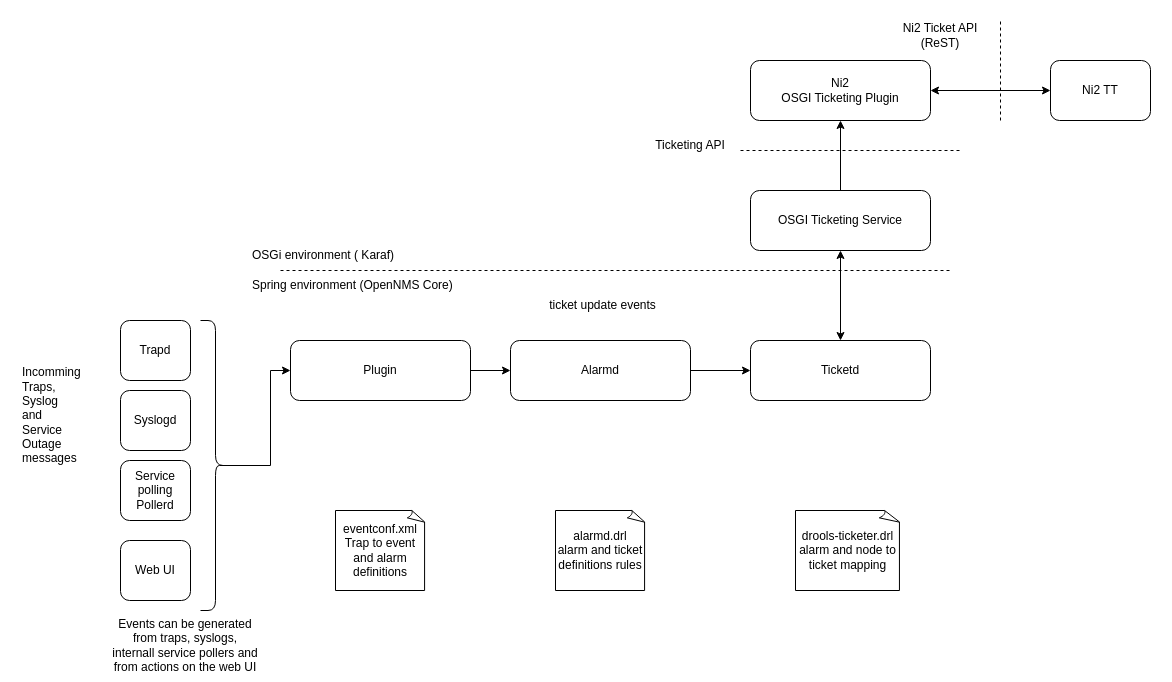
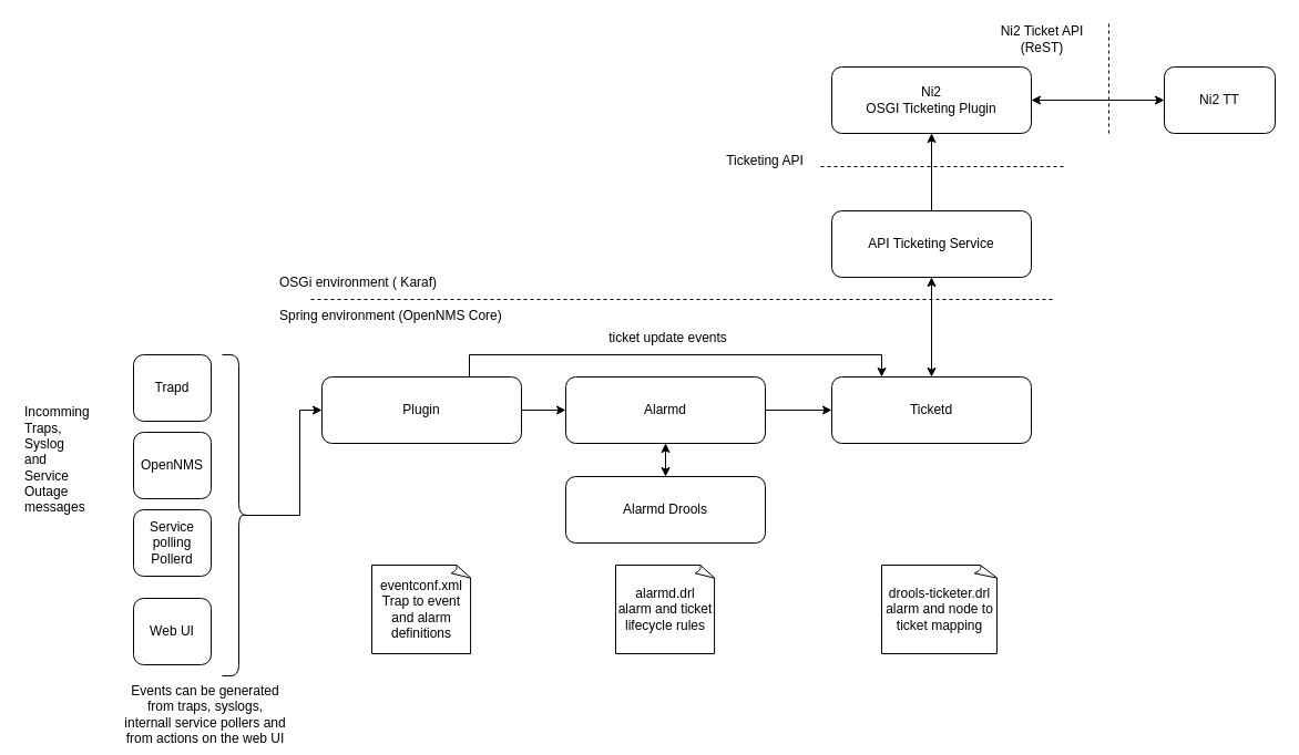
- <mxCell id="7" value="OSGI Ticketing Service" style="rounded=1;whiteSpace=wrap;html=1;" parent="1" vertex="1"><mxGeometry x="750" y="190" width="180" height="60" as="geometry" /></mxCell>
+ <mxCell id="7" value="API Ticketing Service" style="rounded=1;whiteSpace=wrap;html=1;" parent="1" vertex="1"><mxGeometry x="750" y="190" width="180" height="60" as="geometry" /></mxCell>
+ <mxCell id="19" style="edgeStyle=orthogonalEdgeStyle;rounded=0;orthogonalLoop=1;jettySize=auto;html=1;entryX=0.25;entryY=0;entryDx=0;entryDy=0;" parent="1" source="10" target="5" edge="1"><mxGeometry relative="1" as="geometry"><mxPoint x="423" y="330" as="sourcePoint" /><Array as="points"><mxPoint x="423" y="320" /><mxPoint x="795" y="320" /></Array></mxGeometry></mxCell>
+ <mxCell id="21" value="" style="endArrow=classic;startArrow=classic;html=1;rounded=0;entryX=0.5;entryY=1;entryDx=0;entryDy=0;" parent="1" source="4" target="3" edge="1"><mxGeometry width="50" height="50" relative="1" as="geometry"><mxPoint x="630" y="430" as="sourcePoint" /><mxPoint x="680" y="380" as="targetPoint" /></mxGeometry></mxCell>
- <mxCell id="28" value="Syslogd" style="rounded=1;whiteSpace=wrap;html=1;" parent="1" vertex="1"><mxGeometry x="120" y="390" width="70" height="60" as="geometry" /></mxCell>
+ <mxCell id="28" value="OpenNMS" style="rounded=1;whiteSpace=wrap;html=1;" parent="1" vertex="1"><mxGeometry x="120" y="390" width="70" height="60" as="geometry" /></mxCell>
+ <mxCell id="4" value="Alarmd Drools" style="rounded=1;whiteSpace=wrap;html=1;" parent="1" vertex="1"><mxGeometry x="510" y="430" width="180" height="60" as="geometry" /></mxCell>
- <mxCell id="15" value="alarmd.drl&lt;div&gt;alarm and ticket definitions rules&lt;/div&gt;" style="whiteSpace=wrap;html=1;shape=mxgraph.basic.document" parent="1" vertex="1"><mxGeometry x="555" y="510" width="90" height="80" as="geometry" /></mxCell>
+ <mxCell id="15" value="alarmd.drl&lt;div&gt;alarm and ticket lifecycle rules&lt;/div&gt;" style="whiteSpace=wrap;html=1;shape=mxgraph.basic.document" parent="1" vertex="1"><mxGeometry x="555" y="510" width="90" height="80" as="geometry" /></mxCell>
